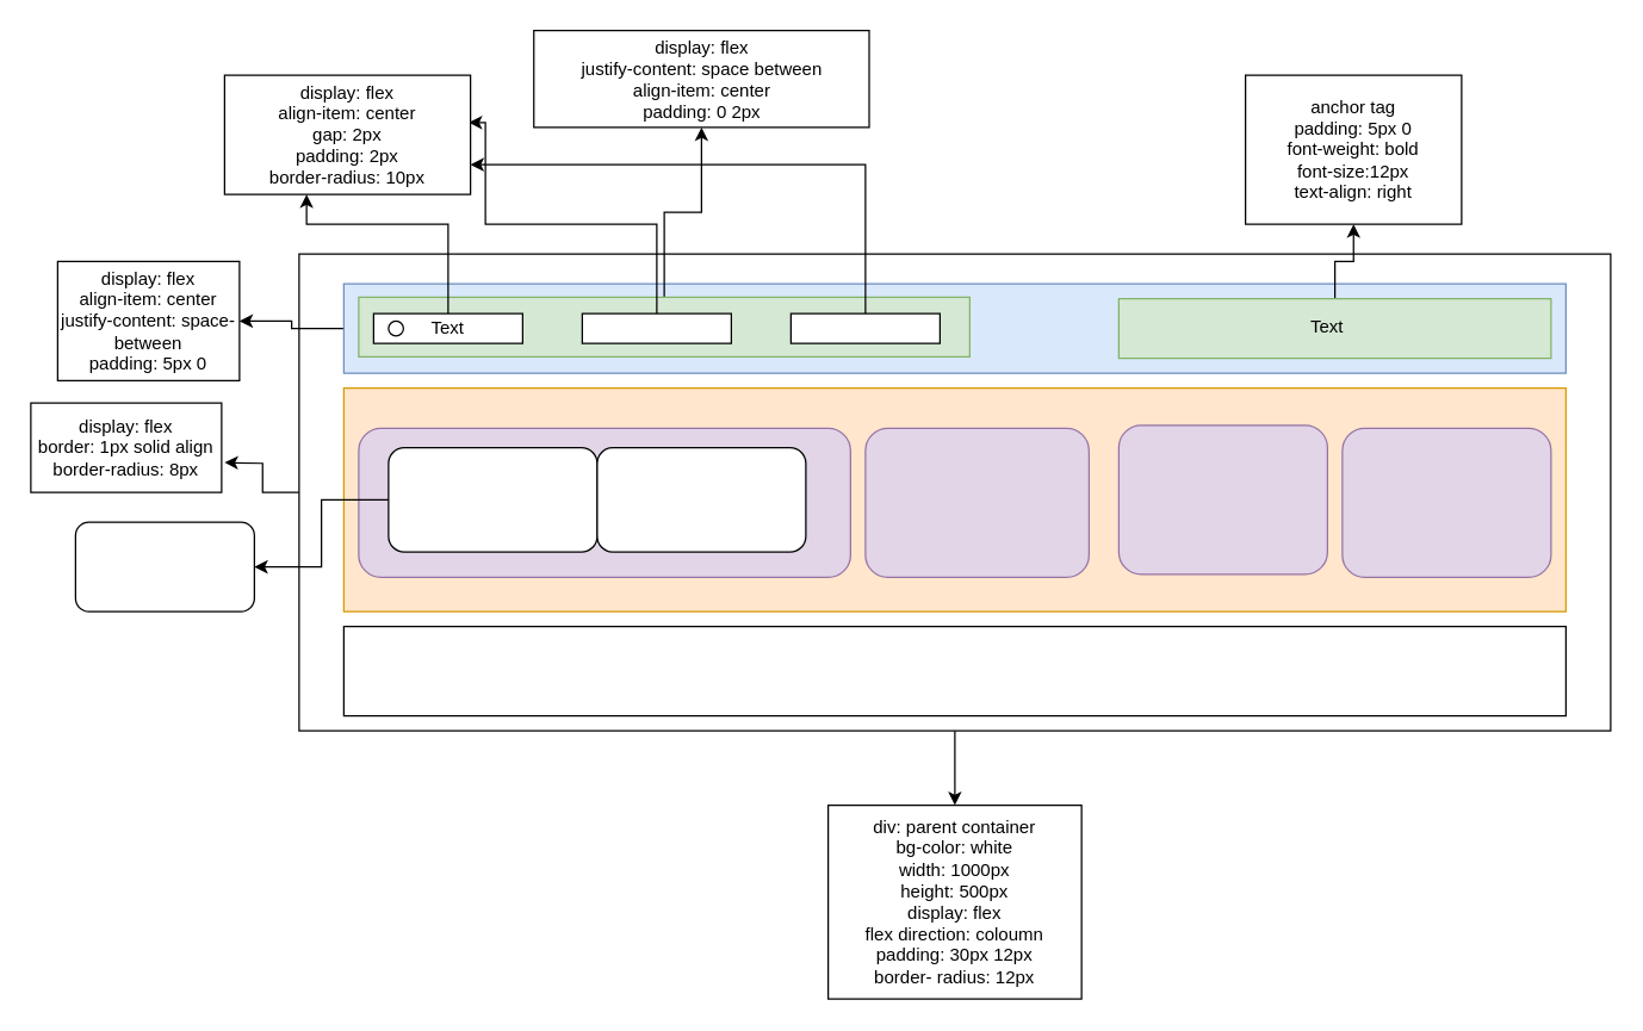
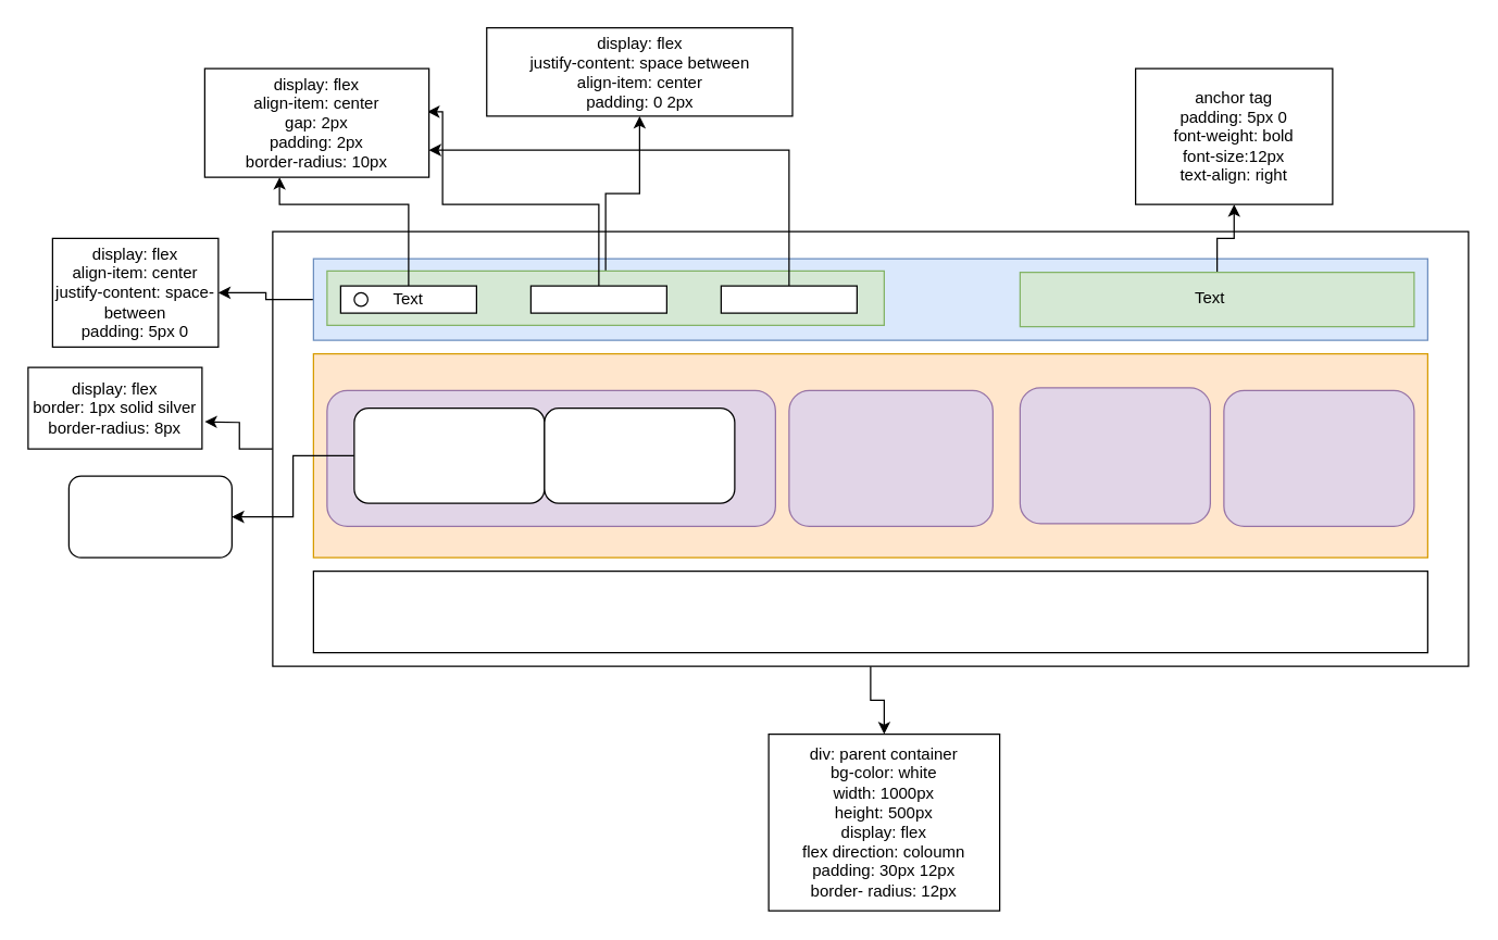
- <mxCell id="27" value="display: flex&lt;br&gt;border: 1px solid align&lt;br&gt;border-radius: 8px" style="whiteSpace=wrap;html=1;rounded=0;" vertex="1" parent="1"><mxGeometry x="20" y="270" width="128" height="60" as="geometry" /></mxCell>
+ <mxCell id="27" value="display: flex&lt;br&gt;border: 1px solid silver&lt;br&gt;border-radius: 8px" style="whiteSpace=wrap;html=1;rounded=0;" vertex="1" parent="1"><mxGeometry x="20" y="270" width="128" height="60" as="geometry" /></mxCell>
- <mxCell id="5" value="div: parent container&lt;br&gt;bg-color: white&lt;br&gt;width: 1000px&lt;br&gt;height: 500px&lt;br&gt;display: flex&lt;br&gt;flex direction: coloumn&lt;br&gt;padding: 30px 12px&lt;br&gt;border- radius: 12px" style="whiteSpace=wrap;html=1;rounded=0;" vertex="1" parent="1"><mxGeometry x="555" y="540" width="170" height="130" as="geometry" /></mxCell>
+ <mxCell id="5" value="div: parent container&lt;br&gt;bg-color: white&lt;br&gt;width: 1000px&lt;br&gt;height: 500px&lt;br&gt;display: flex&lt;br&gt;flex direction: coloumn&lt;br&gt;padding: 30px 12px&lt;br&gt;border- radius: 12px" style="whiteSpace=wrap;html=1;rounded=0;" vertex="1" parent="1"><mxGeometry x="565" y="540" width="170" height="130" as="geometry" /></mxCell>
